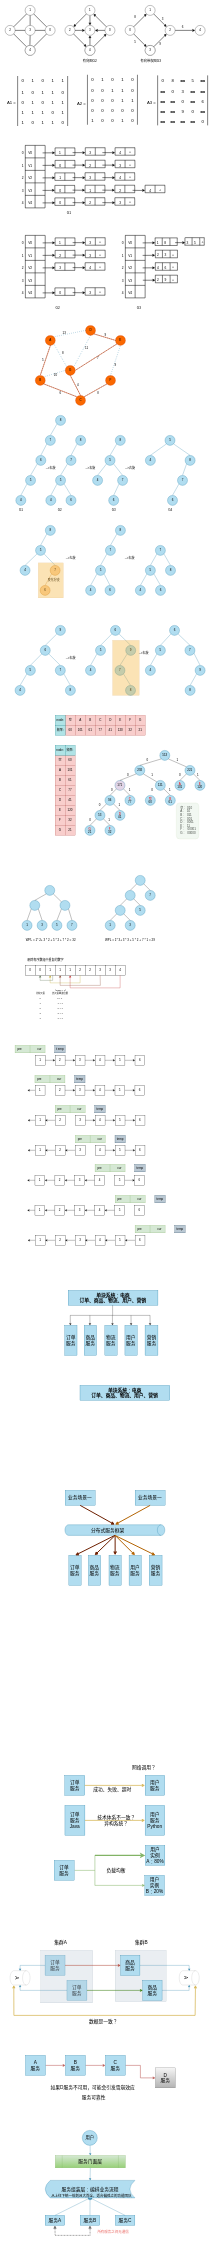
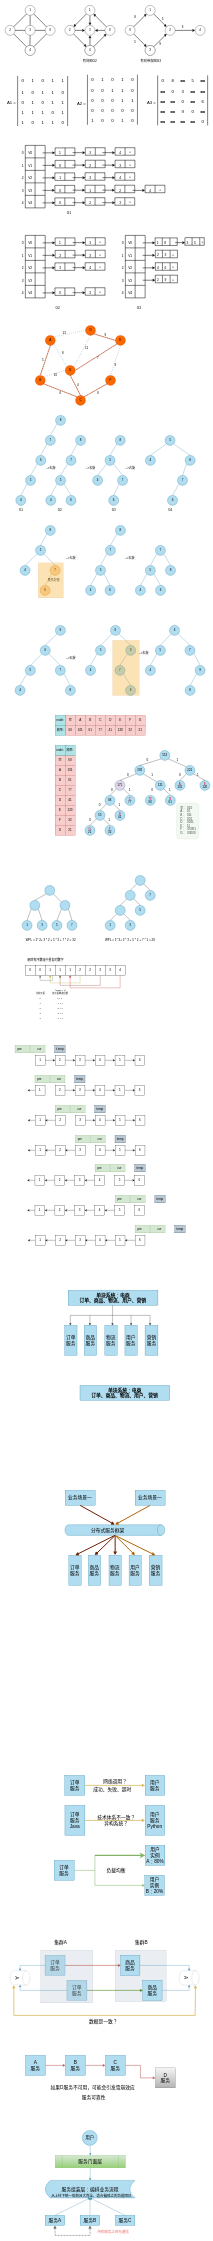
- <mxCell id="599" value="&lt;div&gt;&lt;font color=&quot;#FF0000&quot;&gt;E&lt;/font&gt;&lt;/div&gt;&lt;div&gt;120&lt;/div&gt;" style="ellipse;whiteSpace=wrap;html=1;aspect=fixed;fillColor=#b1ddf0;strokeColor=#10739e;" parent="1" vertex="1"><mxGeometry x="779.37" y="3120" width="40" height="40" as="geometry" /></mxCell>
+ <mxCell id="599" value="&lt;div&gt;&lt;font color=&quot;#FF0000&quot;&gt;E&lt;/font&gt;&lt;/div&gt;&lt;div&gt;120&lt;/div&gt;" style="ellipse;whiteSpace=wrap;html=1;aspect=fixed;fillColor=#b1ddf0;strokeColor=#10739e;" parent="1" vertex="1"><mxGeometry x="799.37" y="3120" width="40" height="40" as="geometry" /></mxCell>
- <mxCell id="866" value="网络调用？" style="text;html=1;align=center;verticalAlign=middle;resizable=0;points=[];autosize=1;strokeColor=none;fillColor=none;fontSize=19;" parent="1" vertex="1"><mxGeometry x="519.79" y="7055" width="110" height="30" as="geometry" /></mxCell>
+ <mxCell id="866" value="网络调用？" style="text;html=1;align=center;verticalAlign=middle;resizable=0;points=[];autosize=1;strokeColor=none;fillColor=none;fontSize=19;" parent="1" vertex="1"><mxGeometry x="404.79" y="7110" width="110" height="30" as="geometry" /></mxCell>
